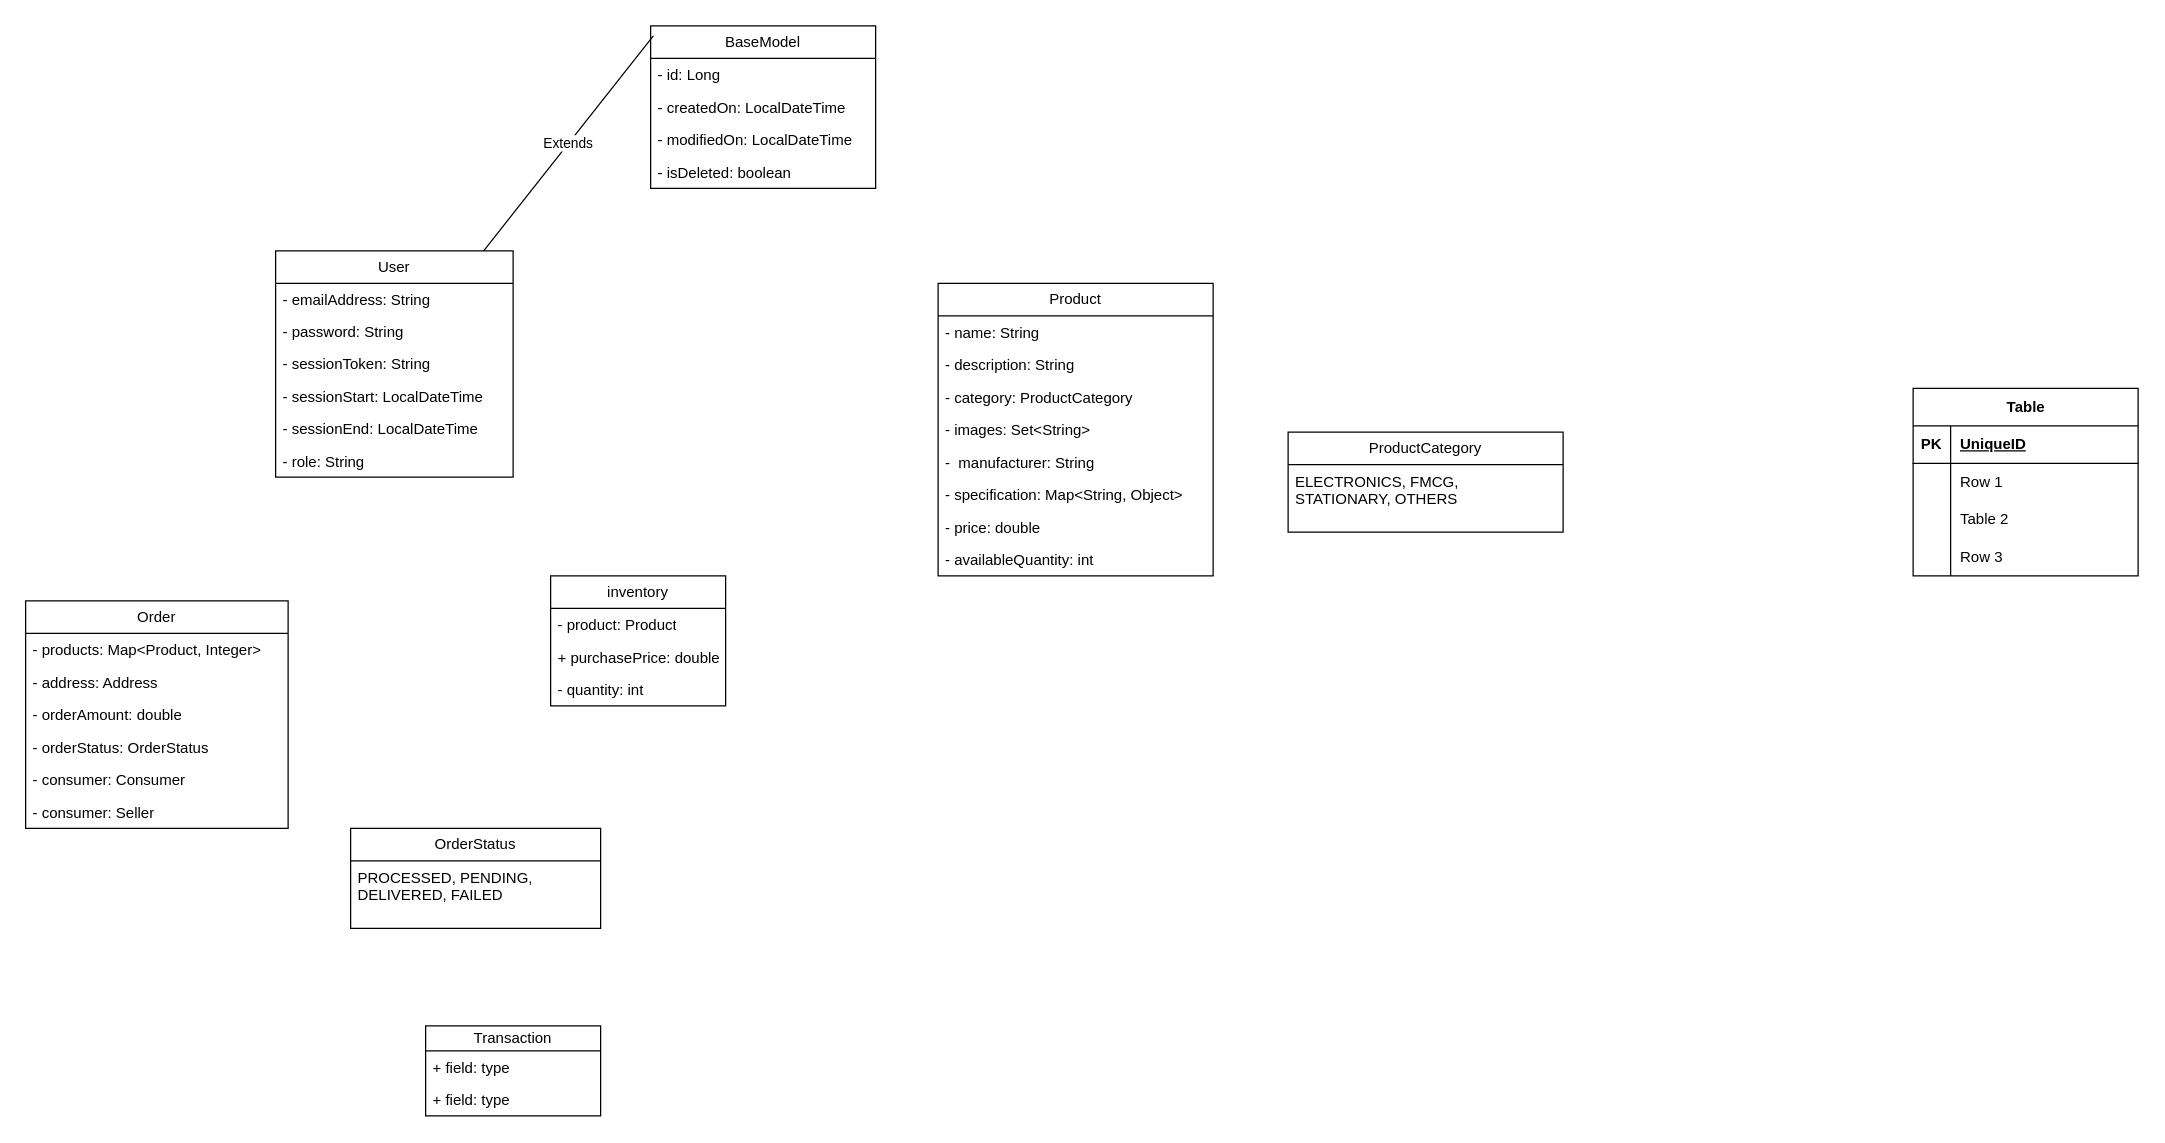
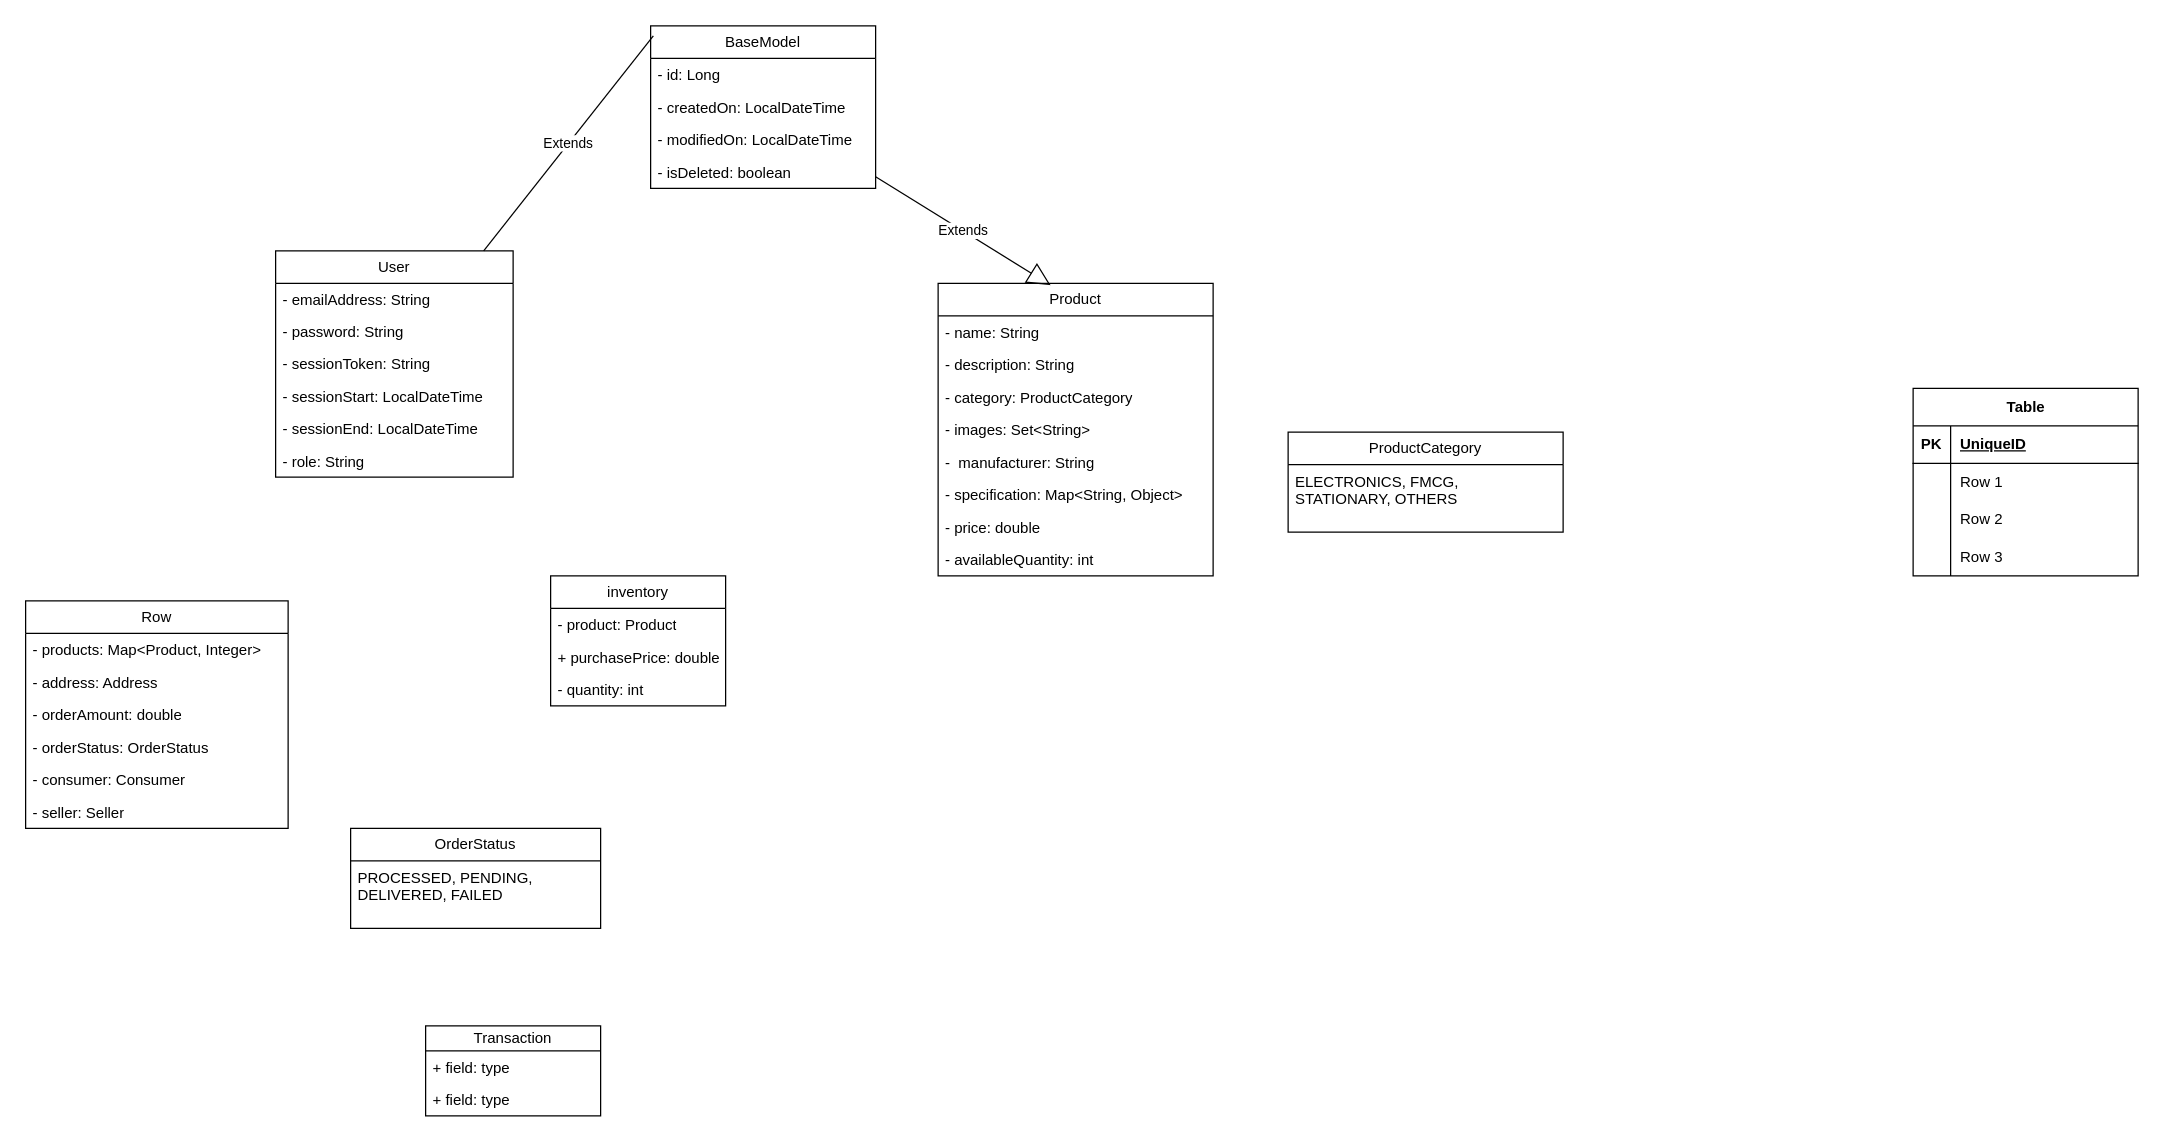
+ <mxCell id="52" value="Extends" style="endArrow=block;endSize=16;endFill=0;html=1;rounded=0;entryX=0.409;entryY=0.006;entryDx=0;entryDy=0;entryPerimeter=0;" parent="1" source="32" target="9" edge="1"><mxGeometry width="160" relative="1" as="geometry"><mxPoint x="520" y="230" as="sourcePoint" /><mxPoint x="680" y="230" as="targetPoint" /></mxGeometry></mxCell>
- <mxCell id="46" value="Table 2" style="shape=partialRectangle;connectable=0;fillColor=none;top=0;left=0;bottom=0;right=0;align=left;spacingLeft=6;overflow=hidden;whiteSpace=wrap;html=1;" parent="44" vertex="1"><mxGeometry x="30" width="150" height="30" as="geometry"><mxRectangle width="150" height="30" as="alternateBounds" /></mxGeometry></mxCell>
+ <mxCell id="46" value="Row 2" style="shape=partialRectangle;connectable=0;fillColor=none;top=0;left=0;bottom=0;right=0;align=left;spacingLeft=6;overflow=hidden;whiteSpace=wrap;html=1;" parent="44" vertex="1"><mxGeometry x="30" width="150" height="30" as="geometry"><mxRectangle width="150" height="30" as="alternateBounds" /></mxGeometry></mxCell>
- <mxCell id="21" value="Order" style="swimlane;fontStyle=0;childLayout=stackLayout;horizontal=1;startSize=26;fillColor=none;horizontalStack=0;resizeParent=1;resizeParentMax=0;resizeLast=0;collapsible=1;marginBottom=0;whiteSpace=wrap;html=1;" parent="1" vertex="1"><mxGeometry x="20" y="480" width="210" height="182" as="geometry" /></mxCell>
+ <mxCell id="21" value="Row" style="swimlane;fontStyle=0;childLayout=stackLayout;horizontal=1;startSize=26;fillColor=none;horizontalStack=0;resizeParent=1;resizeParentMax=0;resizeLast=0;collapsible=1;marginBottom=0;whiteSpace=wrap;html=1;" parent="1" vertex="1"><mxGeometry x="20" y="480" width="210" height="182" as="geometry" /></mxCell>
- <mxCell id="27" value="- consumer: Seller" style="text;strokeColor=none;fillColor=none;align=left;verticalAlign=top;spacingLeft=4;spacingRight=4;overflow=hidden;rotatable=0;points=[[0,0.5],[1,0.5]];portConstraint=eastwest;whiteSpace=wrap;html=1;" parent="21" vertex="1"><mxGeometry y="156" width="210" height="26" as="geometry" /></mxCell>
+ <mxCell id="27" value="- seller: Seller" style="text;strokeColor=none;fillColor=none;align=left;verticalAlign=top;spacingLeft=4;spacingRight=4;overflow=hidden;rotatable=0;points=[[0,0.5],[1,0.5]];portConstraint=eastwest;whiteSpace=wrap;html=1;" parent="21" vertex="1"><mxGeometry y="156" width="210" height="26" as="geometry" /></mxCell>
